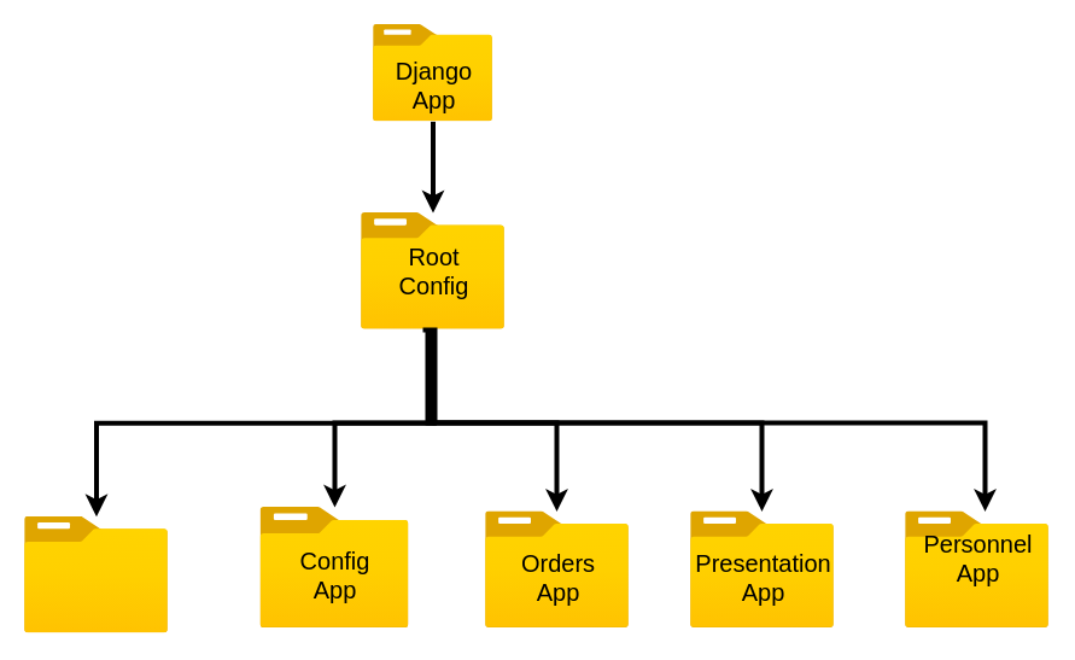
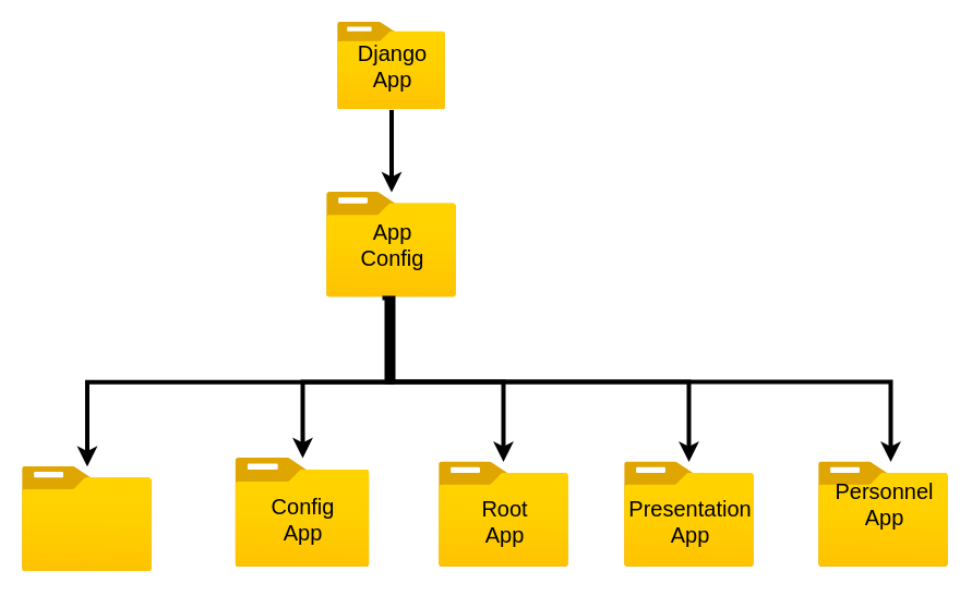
- <mxCell id="4" value="&lt;font style=&quot;font-size: 20px&quot;&gt;Django&lt;br&gt;App&lt;br&gt;&lt;/font&gt;" style="text;html=1;align=center;verticalAlign=middle;resizable=0;points=[];autosize=1;strokeColor=none;" parent="1" vertex="1"><mxGeometry x="318.5" y="50.18" width="80" height="40" as="geometry" /></mxCell>
+ <mxCell id="4" value="&lt;font style=&quot;font-size: 20px&quot;&gt;Django&lt;br&gt;App&lt;br&gt;&lt;/font&gt;" style="text;html=1;align=center;verticalAlign=middle;resizable=0;points=[];autosize=1;strokeColor=none;" parent="1" vertex="1"><mxGeometry x="318.5" y="40.18" width="80" height="40" as="geometry" /></mxCell>
- <mxCell id="11" value="&lt;span style=&quot;font-size: 20px&quot;&gt;Root&lt;br&gt;Config&lt;br&gt;&lt;/span&gt;" style="text;html=1;align=center;verticalAlign=middle;resizable=0;points=[];autosize=1;strokeColor=none;" parent="1" vertex="1"><mxGeometry x="323.5" y="204.29" width="70" height="40" as="geometry" /></mxCell>
+ <mxCell id="11" value="&lt;span style=&quot;font-size: 20px&quot;&gt;App&lt;br&gt;Config&lt;br&gt;&lt;/span&gt;" style="text;html=1;align=center;verticalAlign=middle;resizable=0;points=[];autosize=1;strokeColor=none;" parent="1" vertex="1"><mxGeometry x="323.5" y="204.29" width="70" height="40" as="geometry" /></mxCell>
- <mxCell id="15" value="&lt;font style=&quot;font-size: 20px&quot;&gt;Orders&lt;br&gt;App&lt;br&gt;&lt;/font&gt;" style="text;html=1;align=center;verticalAlign=middle;resizable=0;points=[];autosize=1;strokeColor=none;" parent="1" vertex="1"><mxGeometry x="421.5" y="457.71" width="80" height="40" as="geometry" /></mxCell>
+ <mxCell id="15" value="&lt;font style=&quot;font-size: 20px&quot;&gt;Root&lt;br&gt;App&lt;br&gt;&lt;/font&gt;" style="text;html=1;align=center;verticalAlign=middle;resizable=0;points=[];autosize=1;strokeColor=none;" parent="1" vertex="1"><mxGeometry x="421.5" y="457.71" width="80" height="40" as="geometry" /></mxCell>
